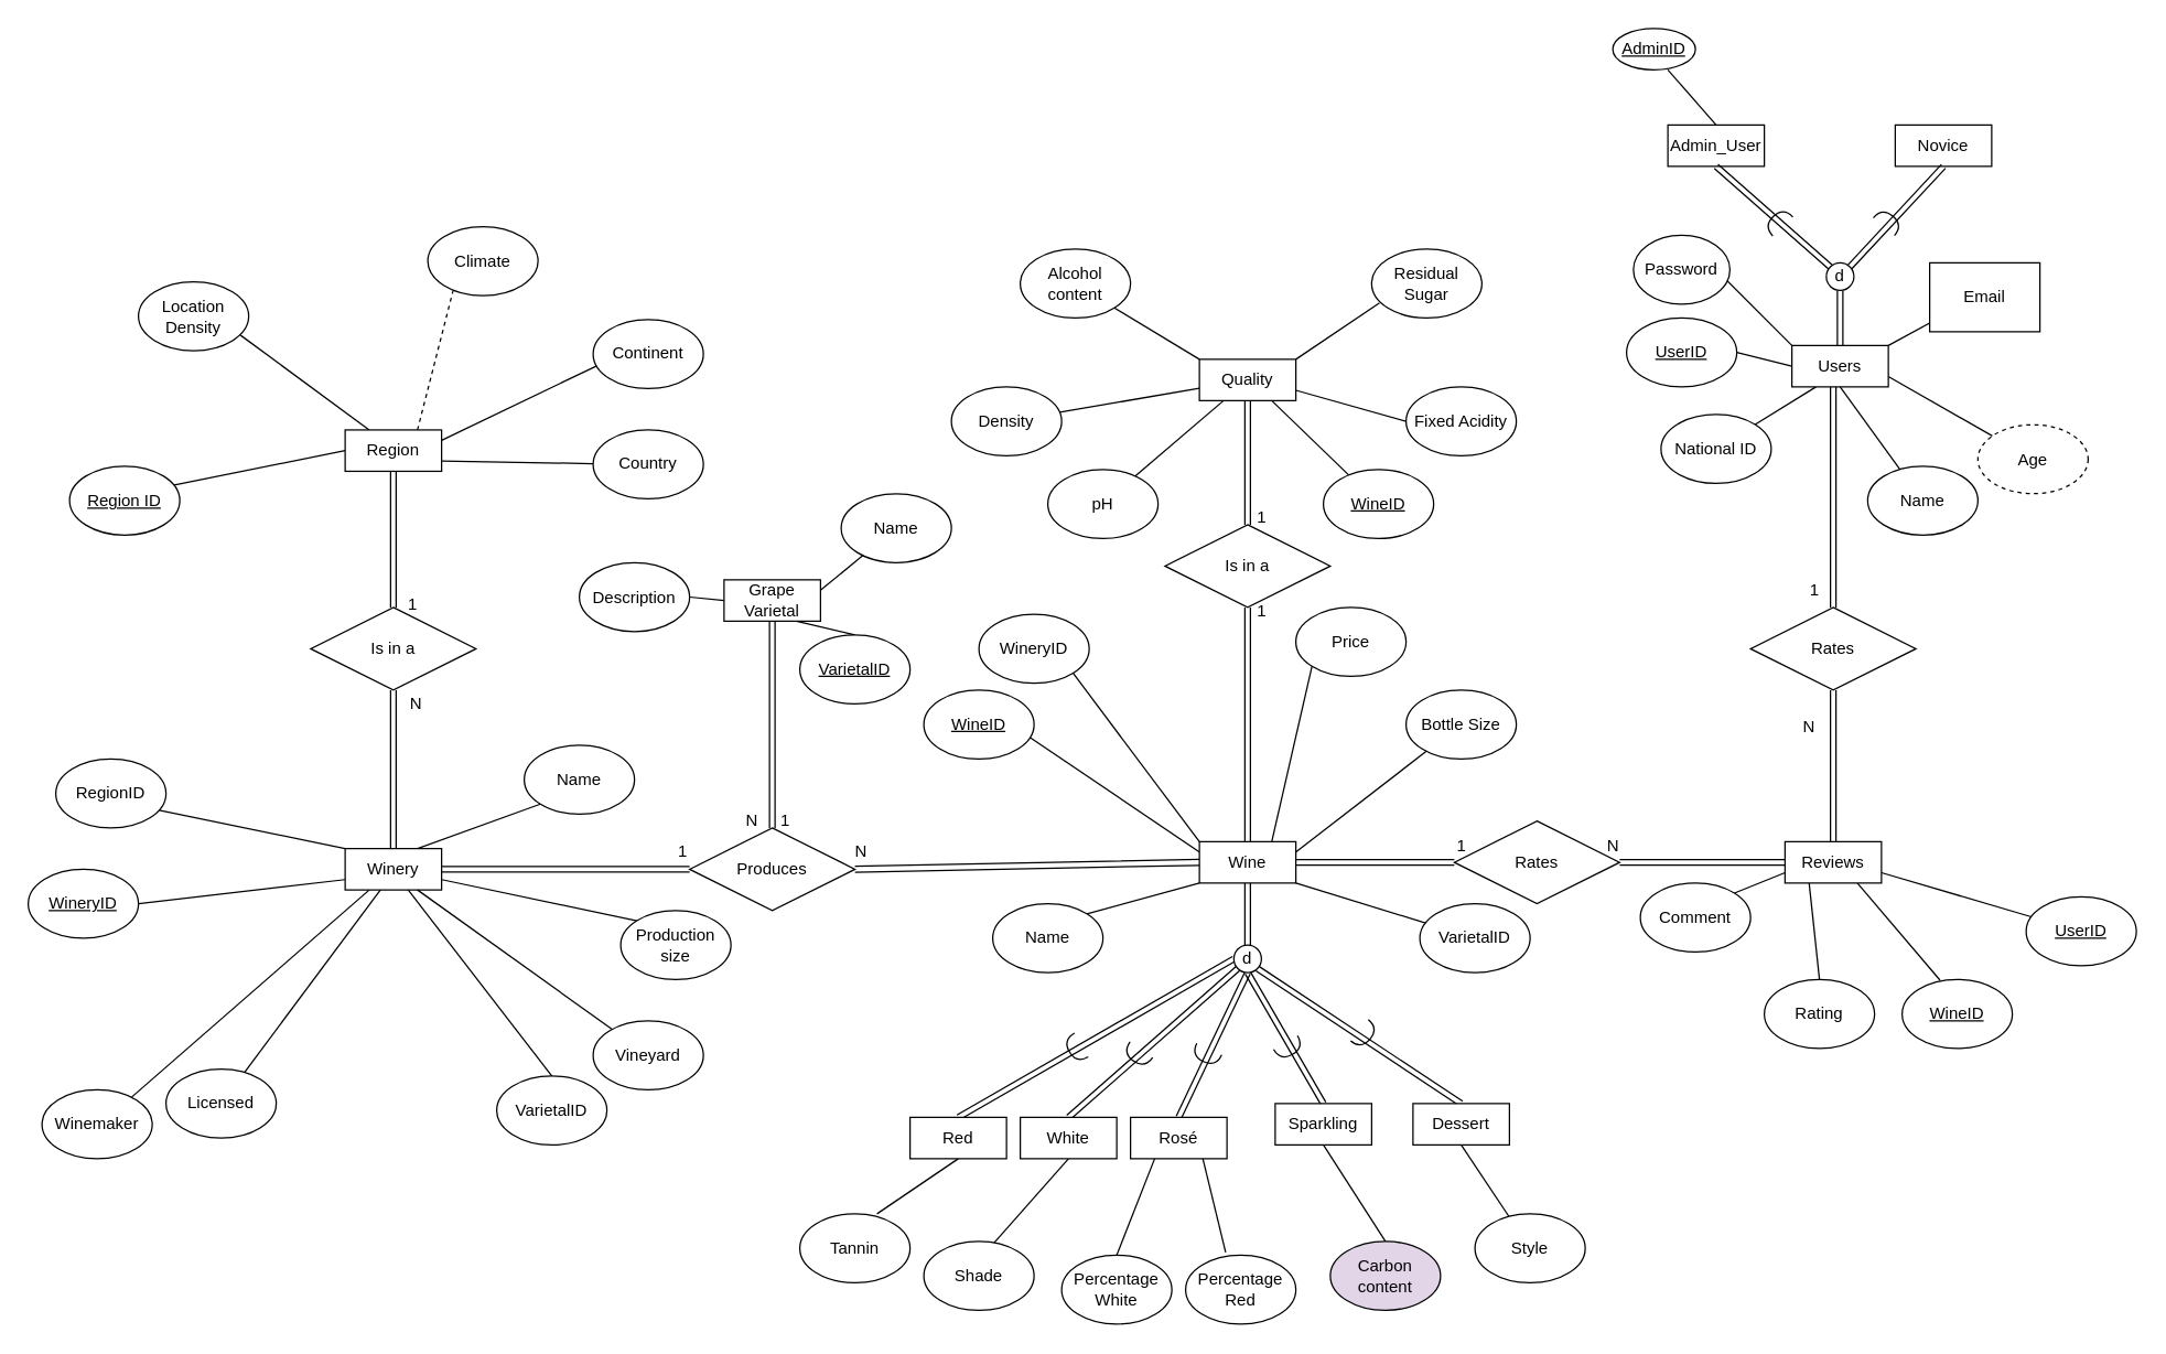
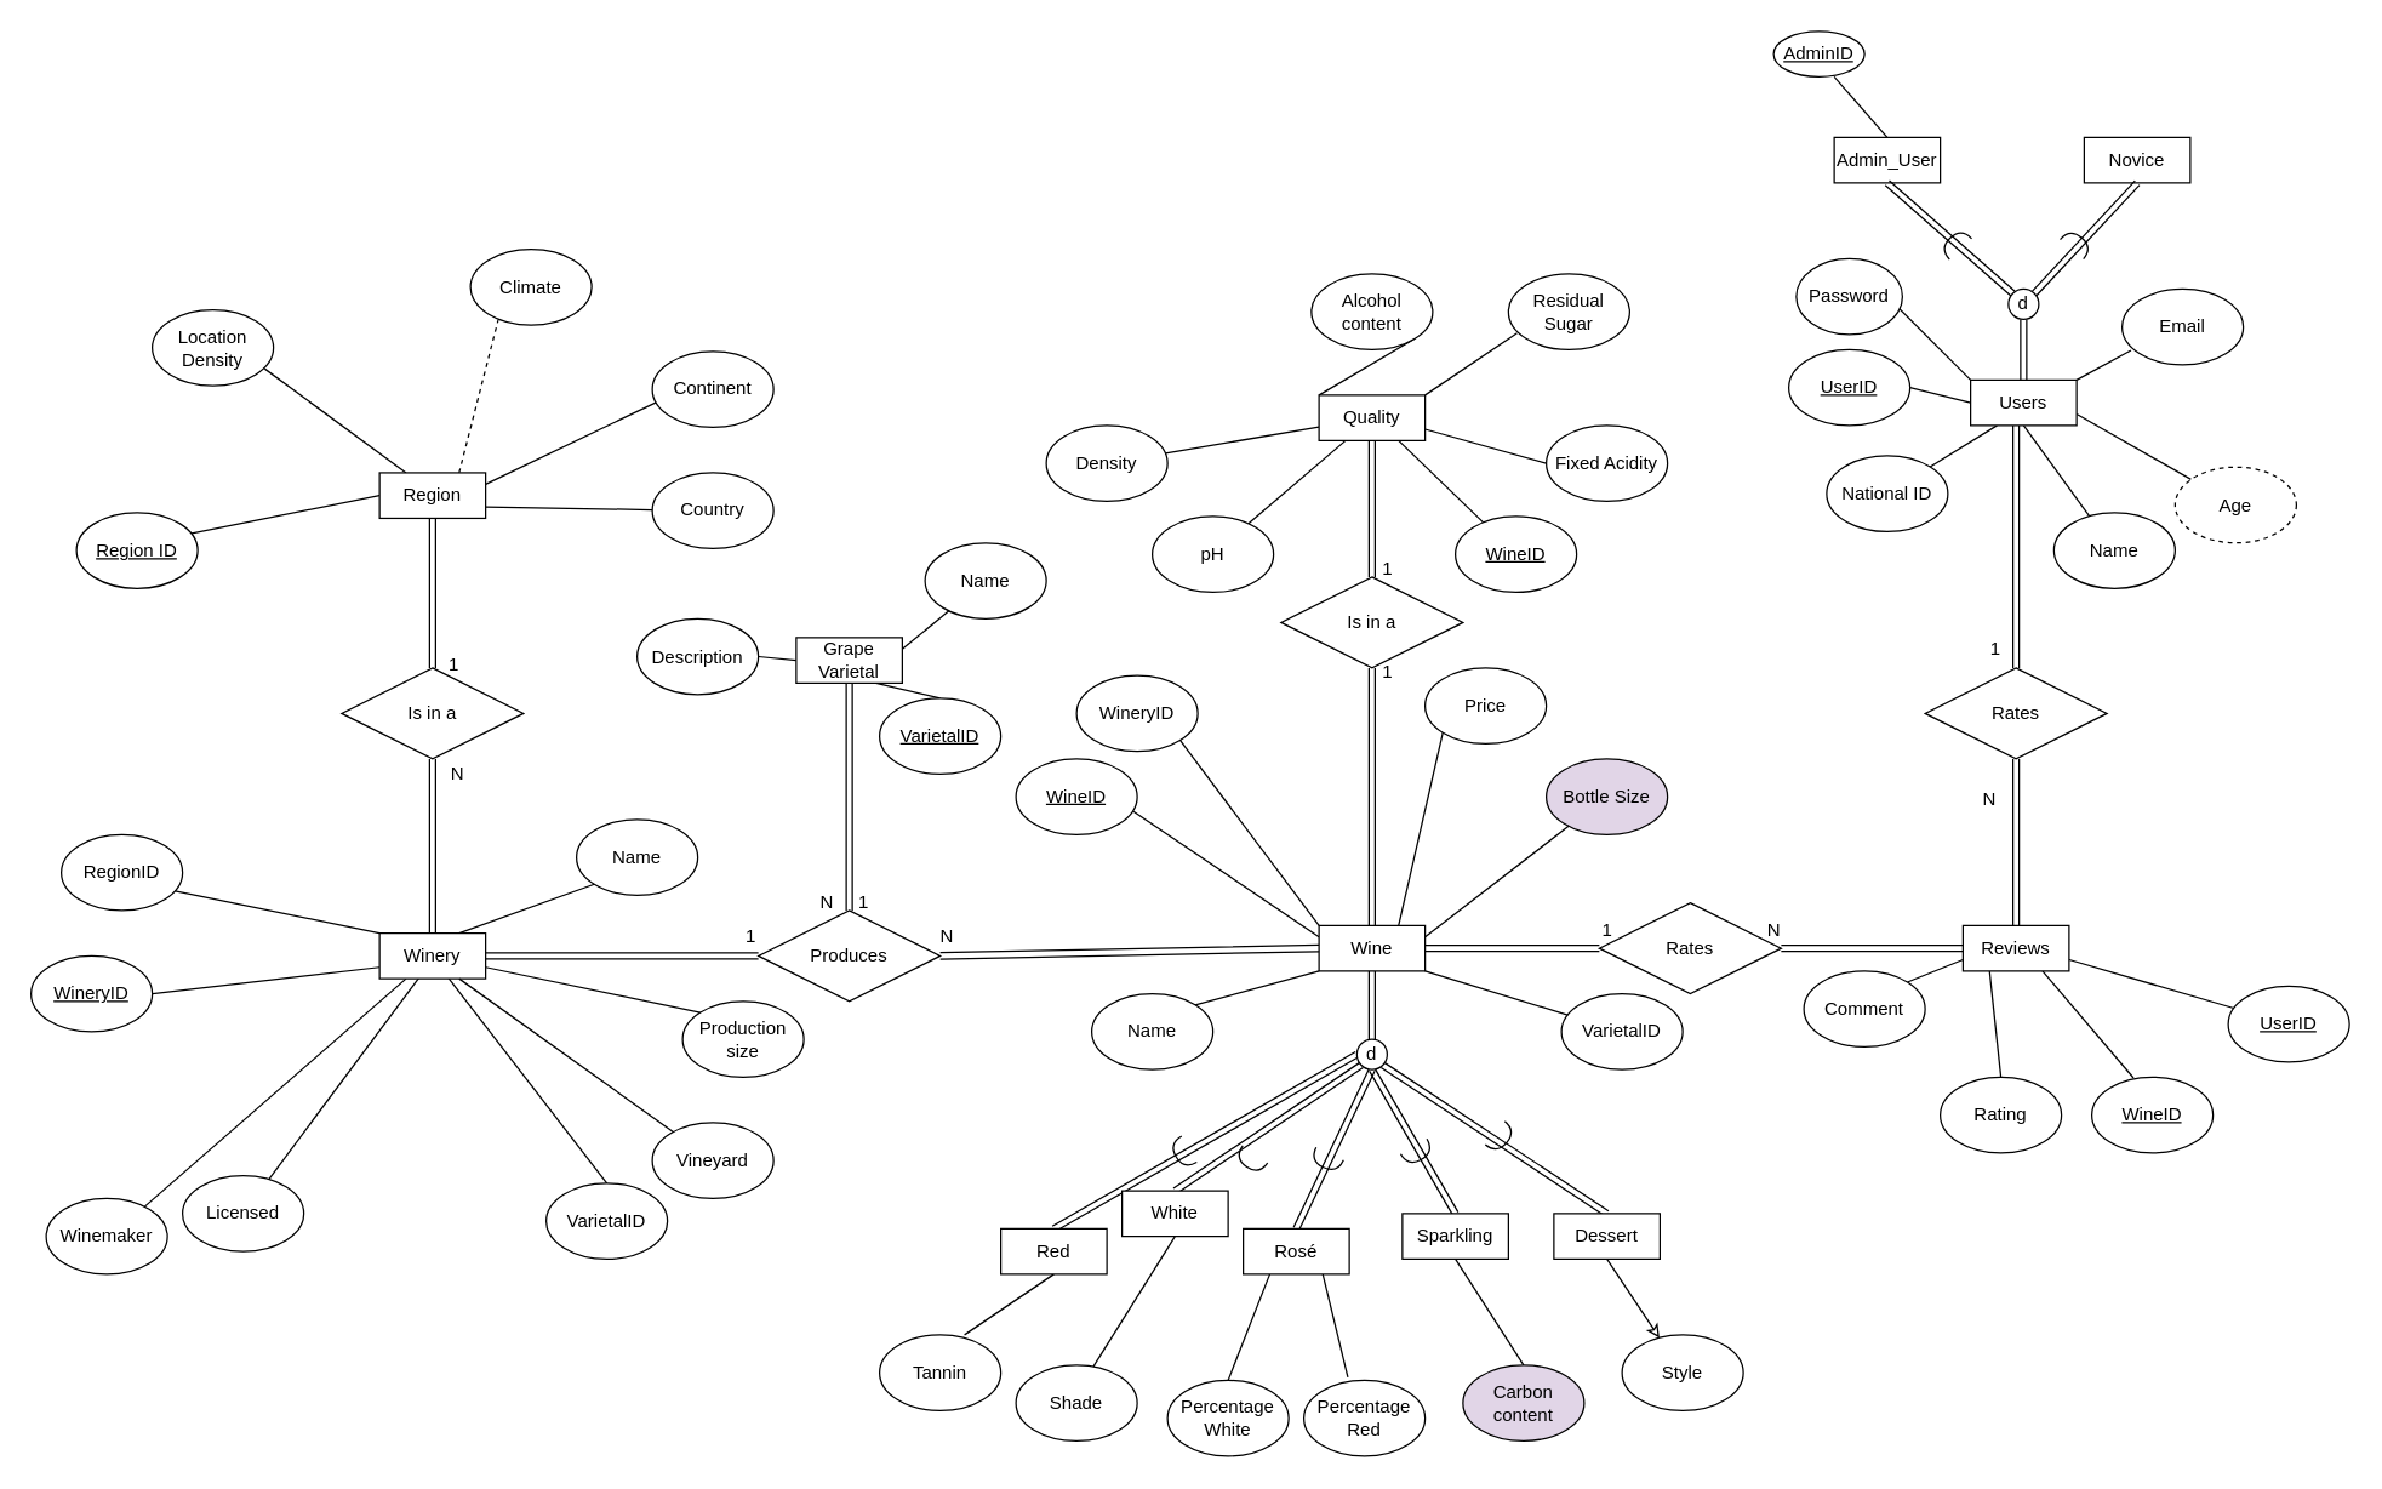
- <mxCell id="93" value="&lt;span class=&quot;custom-cursor-default-hover&quot;&gt;Alcohol content&lt;/span&gt;" style="ellipse;whiteSpace=wrap;html=1;" parent="1" vertex="1"><mxGeometry x="740" y="180" width="80" height="50" as="geometry" /></mxCell>
+ <mxCell id="93" value="&lt;span class=&quot;custom-cursor-default-hover&quot;&gt;Alcohol content&lt;/span&gt;" style="ellipse;whiteSpace=wrap;html=1;" parent="1" vertex="1"><mxGeometry x="865" y="180" width="80" height="50" as="geometry" /></mxCell>
- <mxCell id="82" value="&lt;span class=&quot;custom-cursor-default-hover&quot;&gt;Email&lt;/span&gt;" style="whiteSpace=wrap;html=1;rounded=0;" parent="1" vertex="1"><mxGeometry x="1400" y="190" width="80" height="50" as="geometry" /></mxCell>
+ <mxCell id="82" value="&lt;span class=&quot;custom-cursor-default-hover&quot;&gt;Email&lt;/span&gt;" style="ellipse;whiteSpace=wrap;html=1;" parent="1" vertex="1"><mxGeometry x="1400" y="190" width="80" height="50" as="geometry" /></mxCell>
- <mxCell id="91" value="&lt;span class=&quot;custom-cursor-default-hover&quot;&gt;Bottle Size&lt;/span&gt;" style="ellipse;whiteSpace=wrap;html=1;" parent="1" vertex="1"><mxGeometry x="1020" y="500" width="80" height="50" as="geometry" /></mxCell>
+ <mxCell id="91" value="&lt;span class=&quot;custom-cursor-default-hover&quot;&gt;Bottle Size&lt;/span&gt;" style="ellipse;whiteSpace=wrap;html=1;fillColor=#e1d5e7;" parent="1" vertex="1"><mxGeometry x="1020" y="500" width="80" height="50" as="geometry" /></mxCell>
- <mxCell id="52" value="White" style="rounded=0;whiteSpace=wrap;html=1;" parent="1" vertex="1"><mxGeometry x="740" y="810" width="70" height="30" as="geometry" /></mxCell>
+ <mxCell id="52" value="White" style="rounded=0;whiteSpace=wrap;html=1;" parent="1" vertex="1"><mxGeometry x="740" y="785" width="70" height="30" as="geometry" /></mxCell>
- <mxCell id="47" style="edgeStyle=none;rounded=0;orthogonalLoop=1;jettySize=auto;html=1;exitX=0.5;exitY=1;exitDx=0;exitDy=0;endArrow=none;endFill=0;" parent="1" source="49" target="92" edge="1"><mxGeometry relative="1" as="geometry" /></mxCell>
+ <mxCell id="47" style="edgeStyle=none;rounded=0;orthogonalLoop=1;jettySize=auto;html=1;exitX=0.5;exitY=1;exitDx=0;exitDy=0;endArrow=classic;endFill=0;" parent="1" source="49" target="92" edge="1"><mxGeometry relative="1" as="geometry" /></mxCell>
